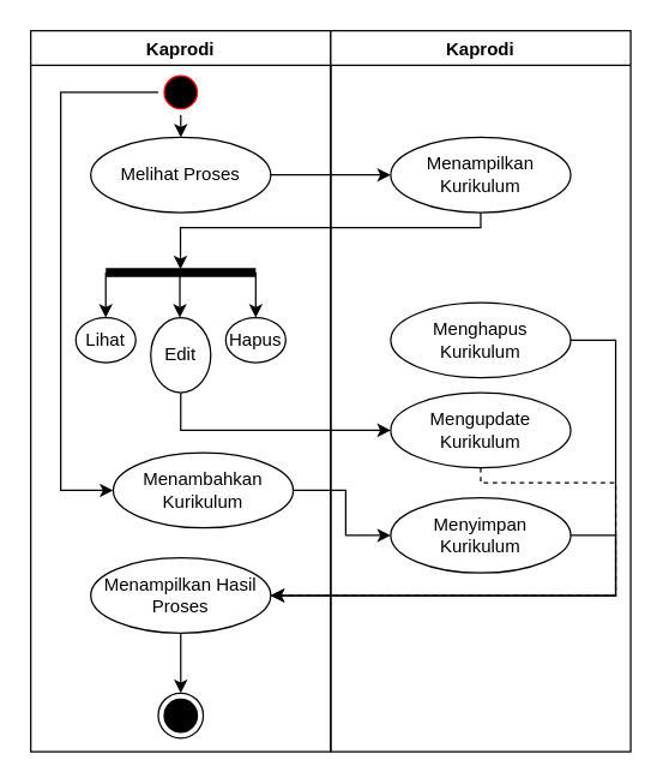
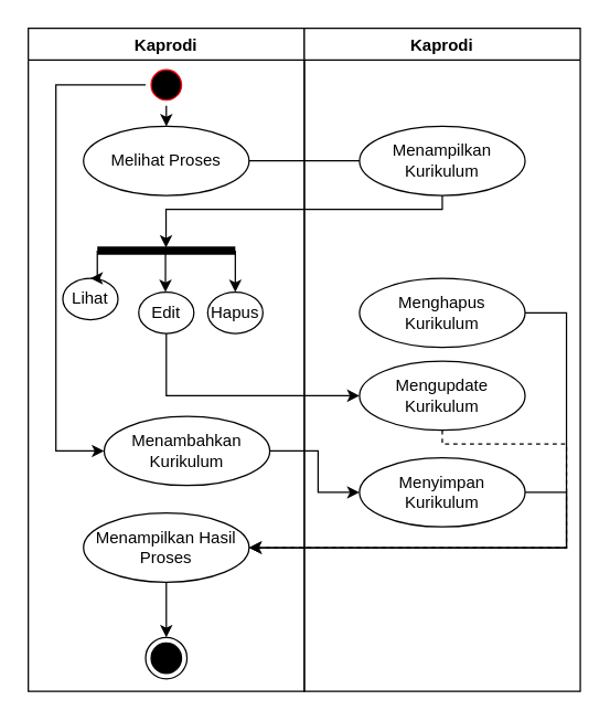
- <mxCell id="23" style="edgeStyle=orthogonalEdgeStyle;rounded=0;orthogonalLoop=1;jettySize=auto;html=1;entryX=0;entryY=0.5;entryDx=0;entryDy=0;" edge="1" parent="1" source="5" target="19"><mxGeometry relative="1" as="geometry" /></mxCell>
+ <mxCell id="23" style="edgeStyle=orthogonalEdgeStyle;rounded=0;orthogonalLoop=1;jettySize=auto;html=1;entryX=0;entryY=0.5;entryDx=0;entryDy=0;endArrow=none;" edge="1" parent="1" source="5" target="19"><mxGeometry relative="1" as="geometry" /></mxCell>
- <mxCell id="9" value="Lihat" style="ellipse;whiteSpace=wrap;html=1;" vertex="1" parent="2"><mxGeometry x="30" y="191" width="40" height="30" as="geometry" /></mxCell>
+ <mxCell id="9" value="Lihat" style="ellipse;whiteSpace=wrap;html=1;" vertex="1" parent="2"><mxGeometry x="25" y="181" width="40" height="30" as="geometry" /></mxCell>
- <mxCell id="11" value="Edit" style="ellipse;whiteSpace=wrap;html=1;" vertex="1" parent="2"><mxGeometry x="80" y="191" width="40" height="50" as="geometry" /></mxCell>
+ <mxCell id="11" value="Edit" style="ellipse;whiteSpace=wrap;html=1;" vertex="1" parent="2"><mxGeometry x="80" y="191" width="40" height="30" as="geometry" /></mxCell>
